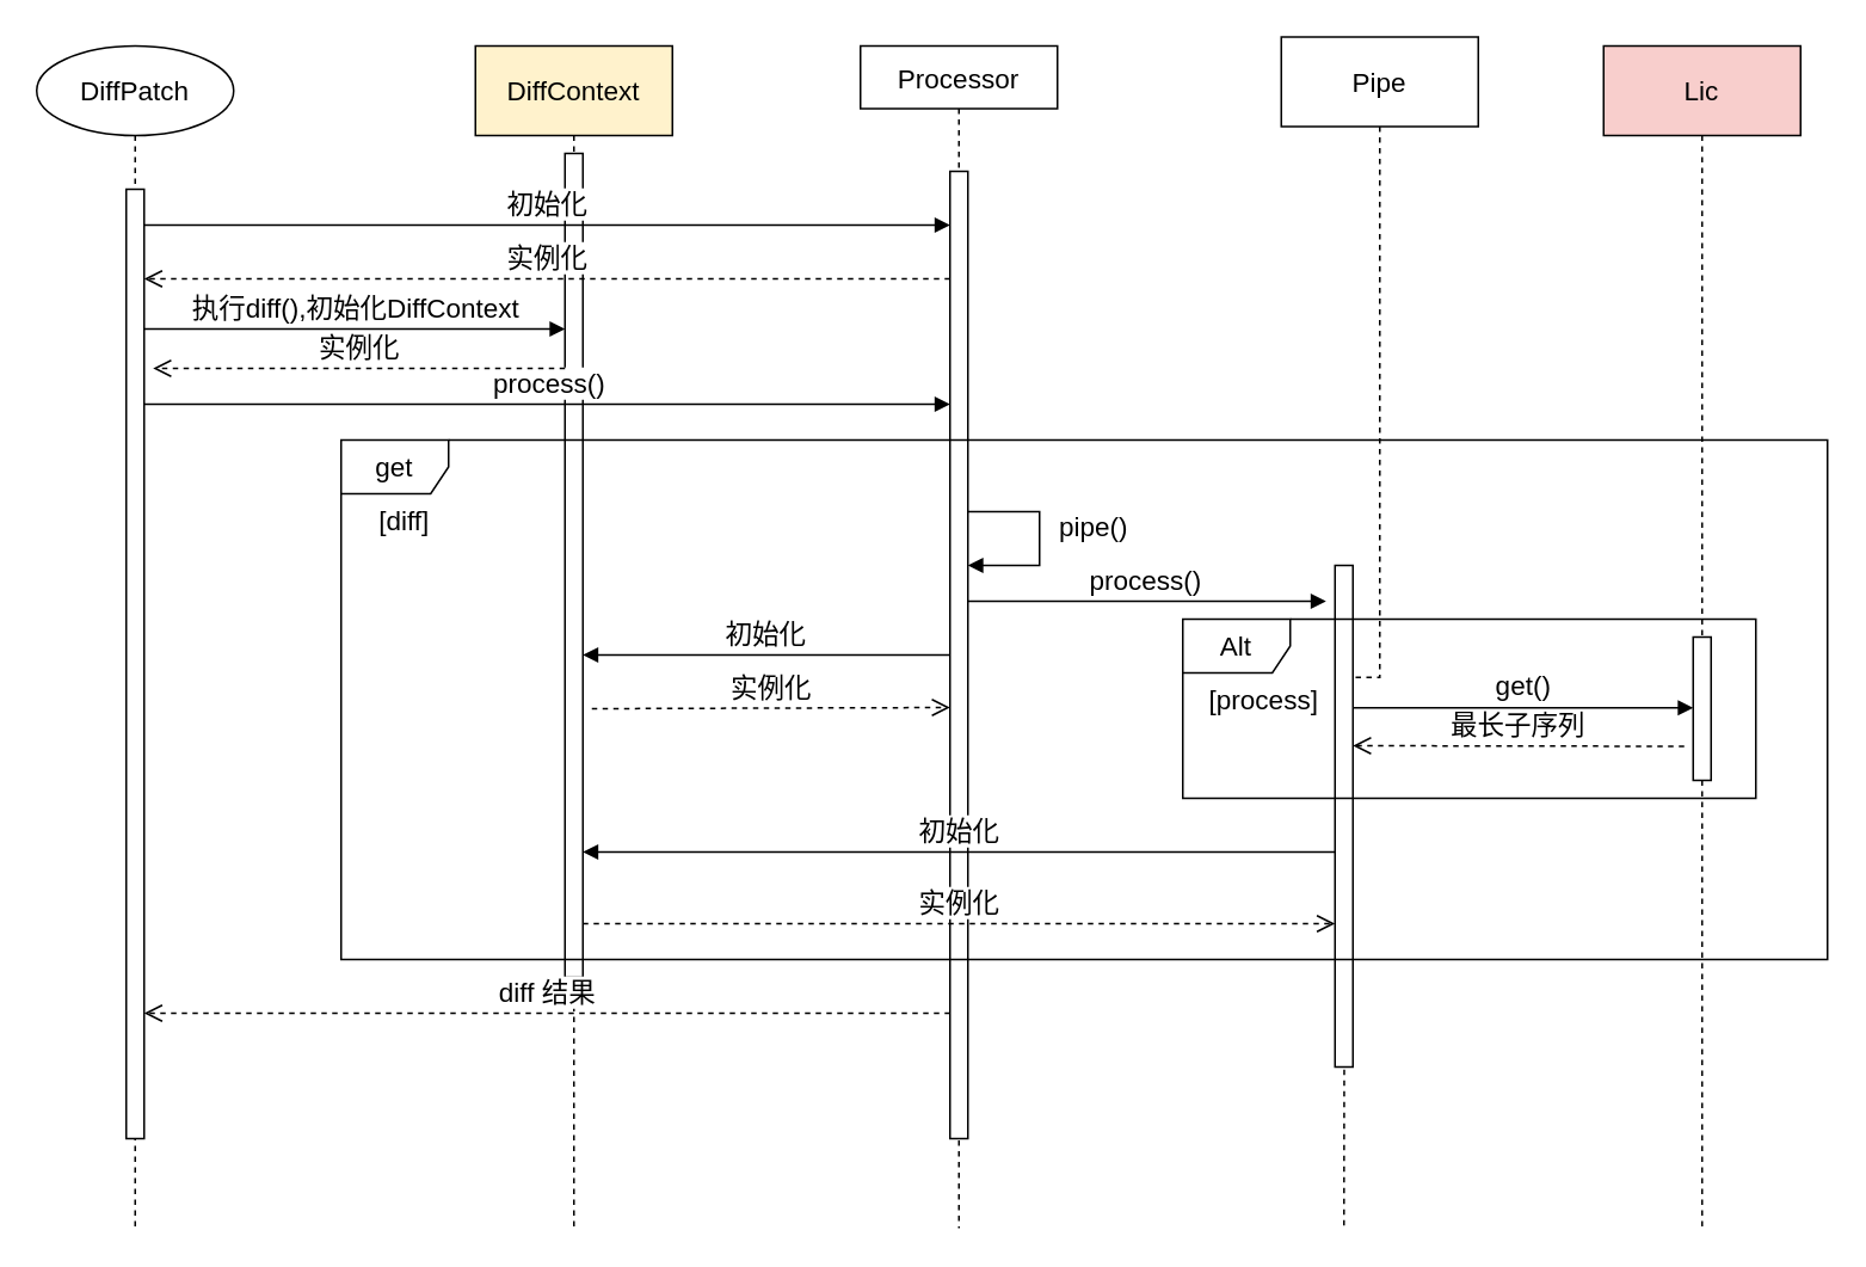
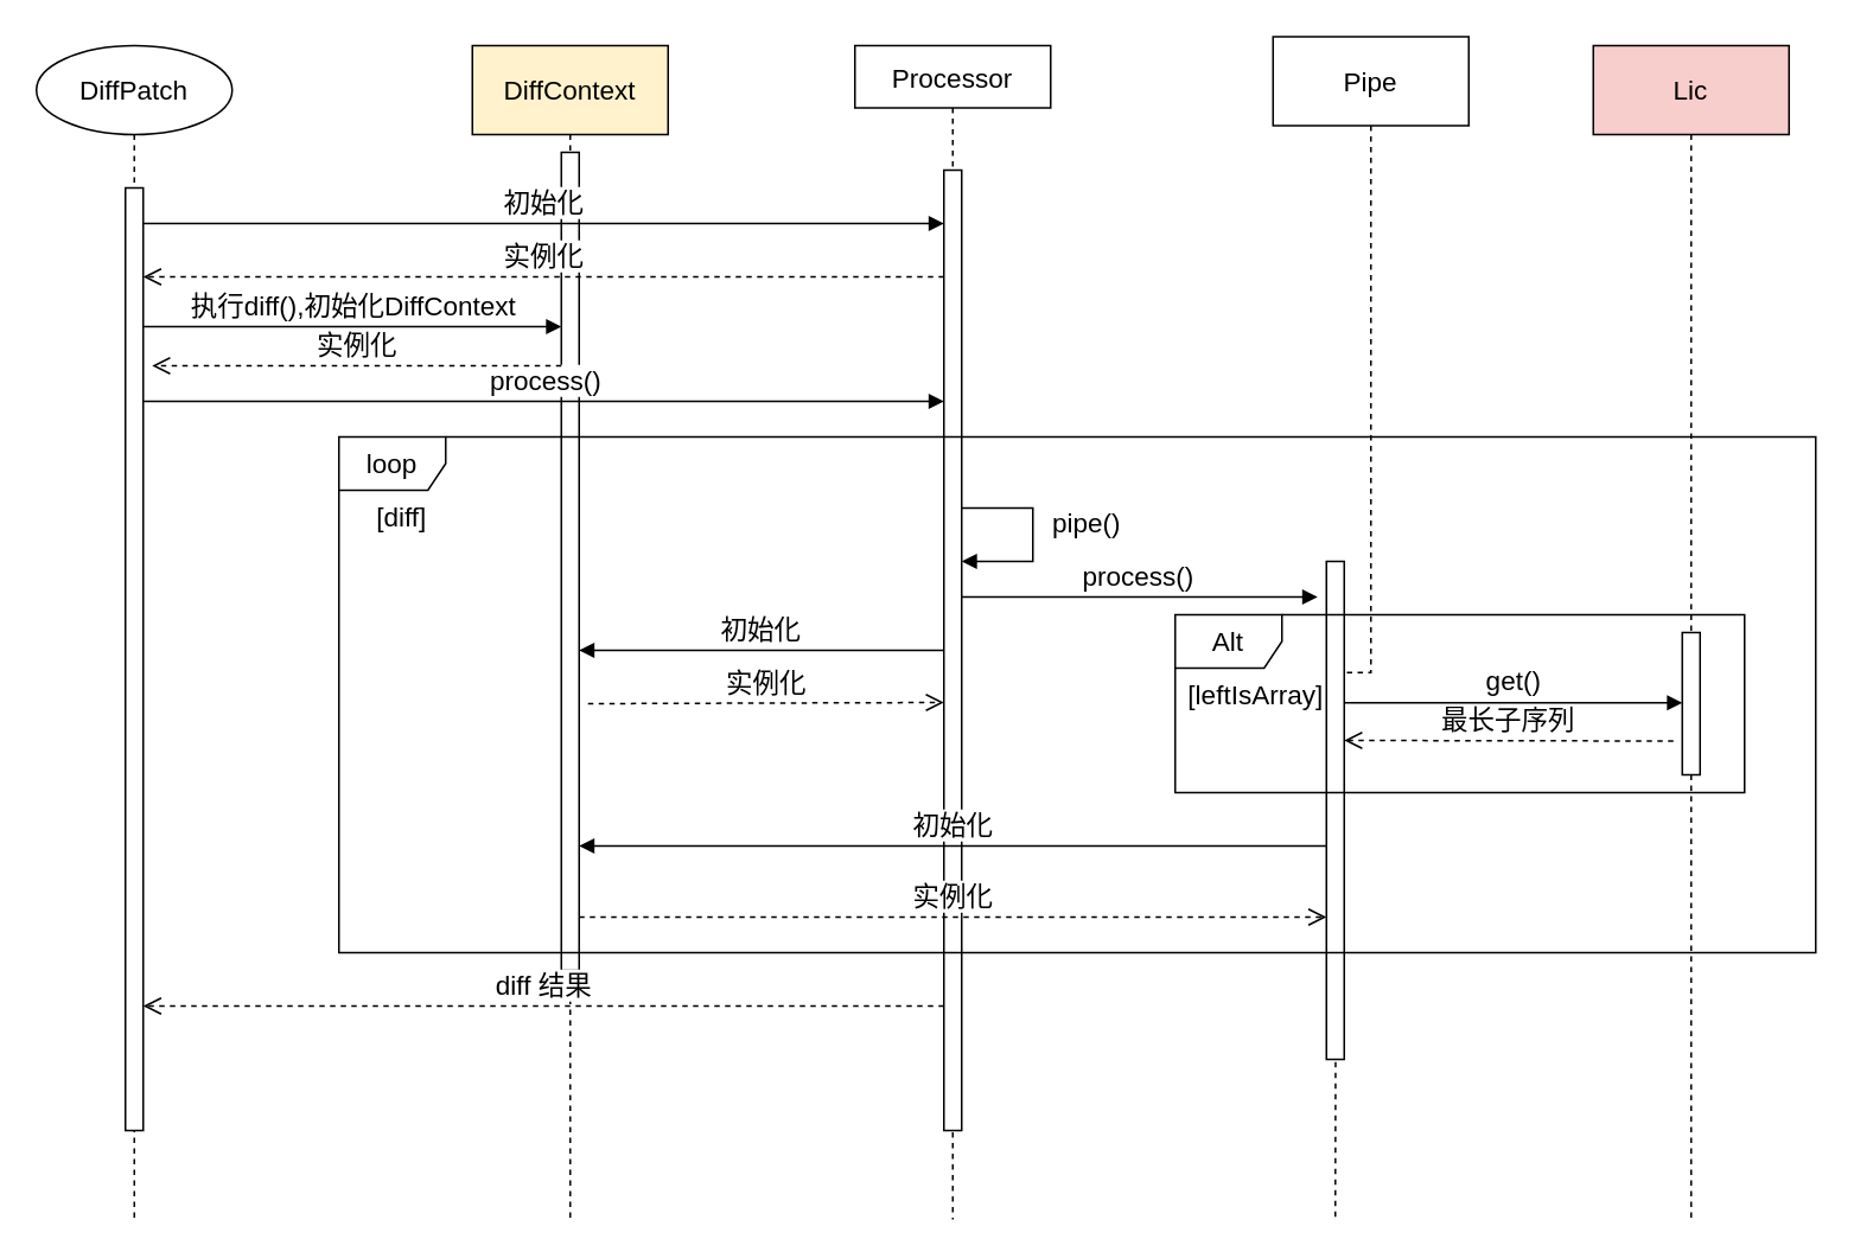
- <mxCell id="21" value="get" style="shape=umlFrame;whiteSpace=wrap;html=1;pointerEvents=0;fontSize=15;" vertex="1" parent="1"><mxGeometry x="190" y="245" width="830" height="290" as="geometry" /></mxCell>
+ <mxCell id="21" value="loop" style="shape=umlFrame;whiteSpace=wrap;html=1;pointerEvents=0;fontSize=15;" vertex="1" parent="1"><mxGeometry x="190" y="245" width="830" height="290" as="geometry" /></mxCell>
- <mxCell id="27" value="[process&lt;span style=&quot;background-color: initial; font-size: 15px;&quot;&gt;]&lt;/span&gt;" style="text;html=1;align=center;verticalAlign=middle;resizable=0;points=[];autosize=1;strokeColor=none;fillColor=none;fontSize=15;" vertex="1" parent="1"><mxGeometry x="655" y="375" width="100" height="30" as="geometry" /></mxCell>
+ <mxCell id="27" value="[leftIsArray&lt;span style=&quot;background-color: initial; font-size: 15px;&quot;&gt;]&lt;/span&gt;" style="text;html=1;align=center;verticalAlign=middle;resizable=0;points=[];autosize=1;strokeColor=none;fillColor=none;fontSize=15;" vertex="1" parent="1"><mxGeometry x="655" y="375" width="100" height="30" as="geometry" /></mxCell>
